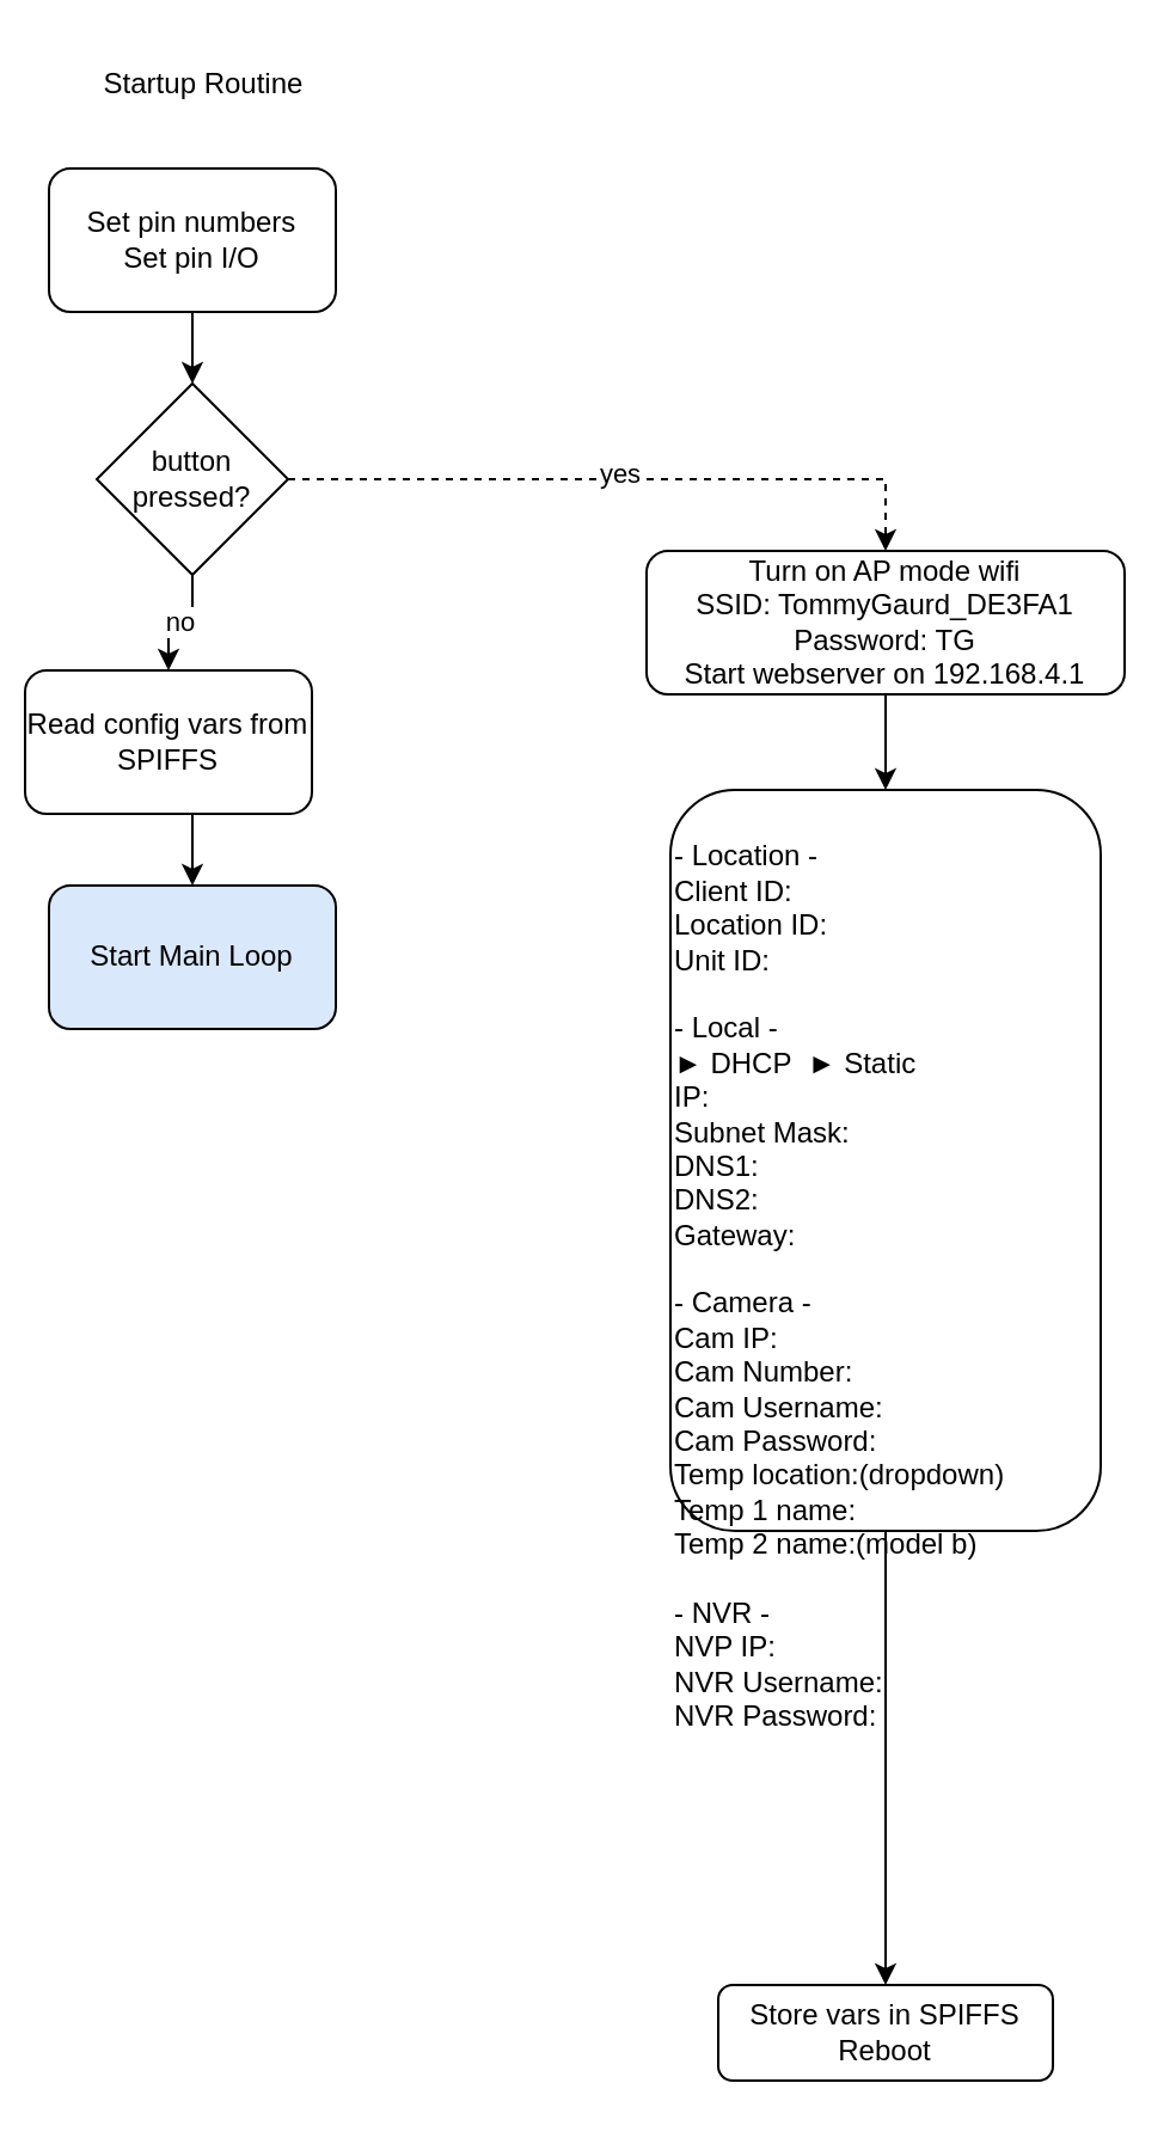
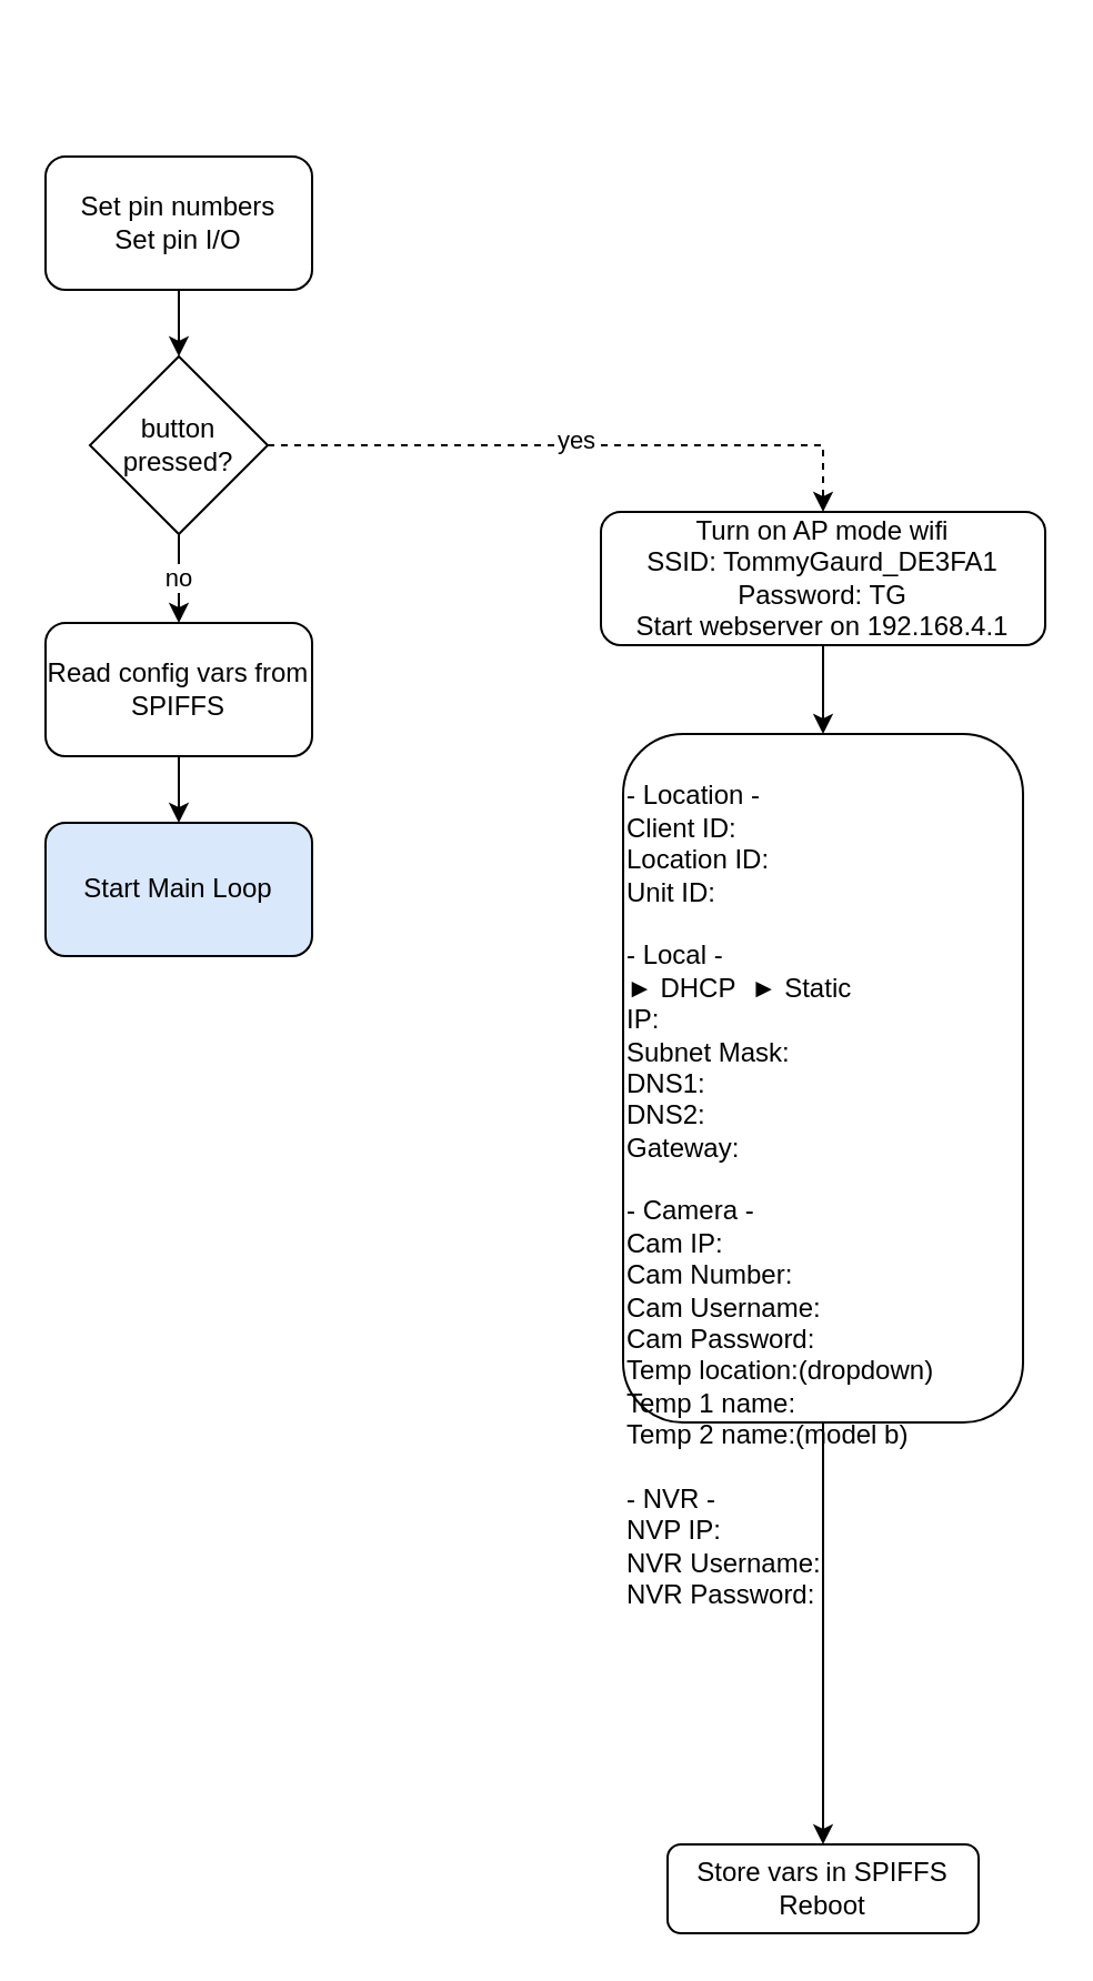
- <mxCell id="10" value="Startup Routine" style="text;html=1;align=center;verticalAlign=middle;whiteSpace=wrap;rounded=0;" vertex="1" parent="1"><mxGeometry x="40" y="20" width="90" height="30" as="geometry" /></mxCell>
- <mxCell id="14" value="Read config vars from SPIFFS" style="rounded=1;whiteSpace=wrap;html=1;" vertex="1" parent="1"><mxGeometry x="10" y="280" width="120" height="60" as="geometry" /></mxCell>
+ <mxCell id="14" value="Read config vars from SPIFFS" style="rounded=1;whiteSpace=wrap;html=1;" vertex="1" parent="1"><mxGeometry x="20" y="280" width="120" height="60" as="geometry" /></mxCell>
